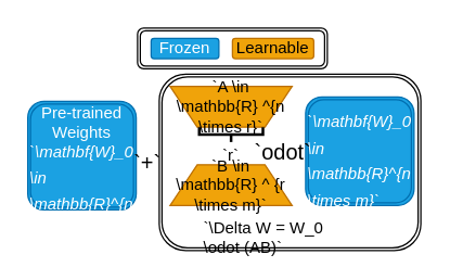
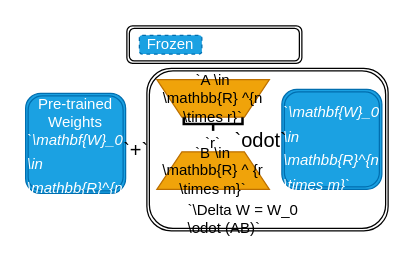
- <mxCell id="6" value="Frozen" style="rounded=1;whiteSpace=wrap;html=1;fillColor=#1ba1e2;fontColor=#ffffff;strokeColor=#006EAF;" parent="1" vertex="1"><mxGeometry x="111" y="27.5" width="50" height="15" as="geometry" /></mxCell>
+ <mxCell id="6" value="Frozen" style="rounded=1;whiteSpace=wrap;html=1;fillColor=#1ba1e2;fontColor=#ffffff;strokeColor=#006EAF;dashed=1;" parent="1" vertex="1"><mxGeometry x="111" y="27.5" width="50" height="15" as="geometry" /></mxCell>
- <mxCell id="5" value="Learnable" style="rounded=1;whiteSpace=wrap;html=1;fillColor=#f0a30a;fontColor=#000000;strokeColor=#BD7000;" parent="1" vertex="1"><mxGeometry x="171" y="27.5" width="60" height="15" as="geometry" /></mxCell>
